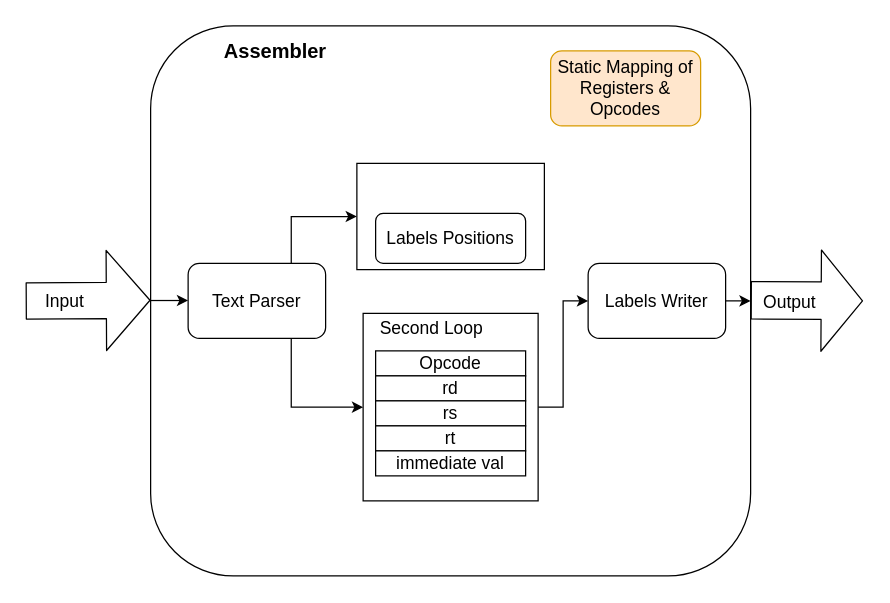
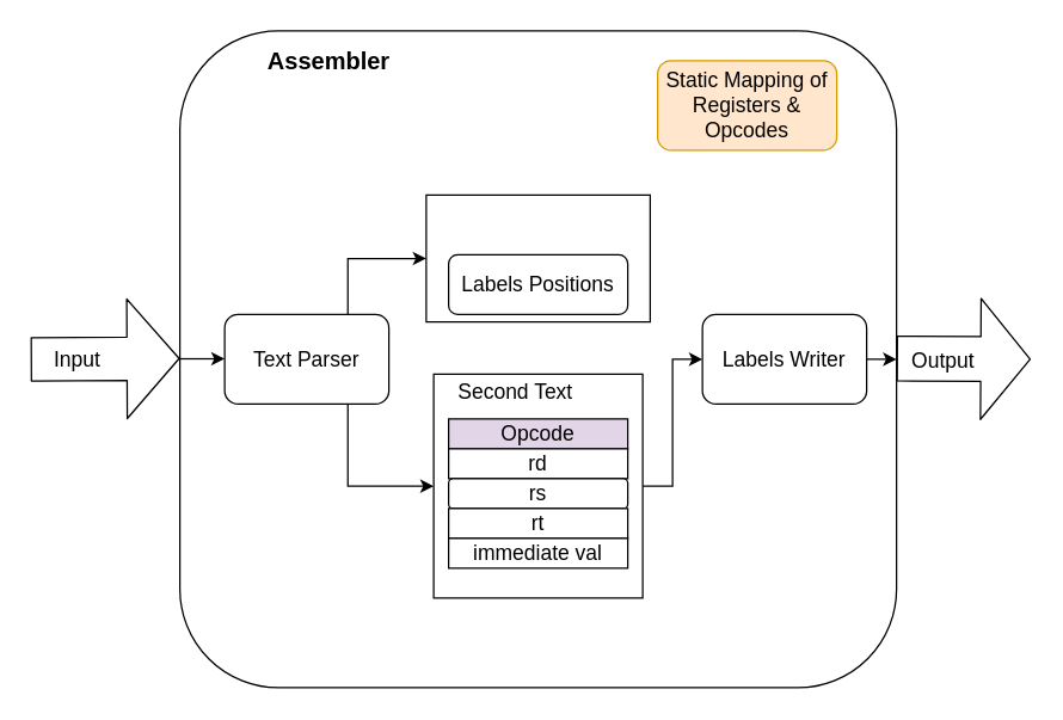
- <mxCell id="24" value="Second Loop" style="text;html=1;strokeColor=none;fillColor=none;align=center;verticalAlign=middle;whiteSpace=wrap;rounded=0;fontSize=14;" vertex="1" parent="1"><mxGeometry x="300" y="252" width="90" height="20" as="geometry" /></mxCell>
+ <mxCell id="24" value="Second Text" style="text;html=1;strokeColor=none;fillColor=none;align=center;verticalAlign=middle;whiteSpace=wrap;rounded=0;fontSize=14;" vertex="1" parent="1"><mxGeometry x="300" y="252" width="90" height="20" as="geometry" /></mxCell>
- <mxCell id="19" value="Opcode" style="rounded=0;whiteSpace=wrap;html=1;fontSize=14;" vertex="1" parent="18"><mxGeometry width="120" height="20" as="geometry" /></mxCell>
+ <mxCell id="19" value="Opcode" style="rounded=0;whiteSpace=wrap;html=1;fontSize=14;fillColor=#e1d5e7;" vertex="1" parent="18"><mxGeometry width="120" height="20" as="geometry" /></mxCell>
- <mxCell id="21" value="rs" style="rounded=0;whiteSpace=wrap;html=1;fontSize=14;" vertex="1" parent="18"><mxGeometry y="40" width="120" height="20" as="geometry" /></mxCell>
+ <mxCell id="21" value="rs" style="whiteSpace=wrap;html=1;fontSize=14;rounded=1;" vertex="1" parent="18"><mxGeometry y="40" width="120" height="20" as="geometry" /></mxCell>
